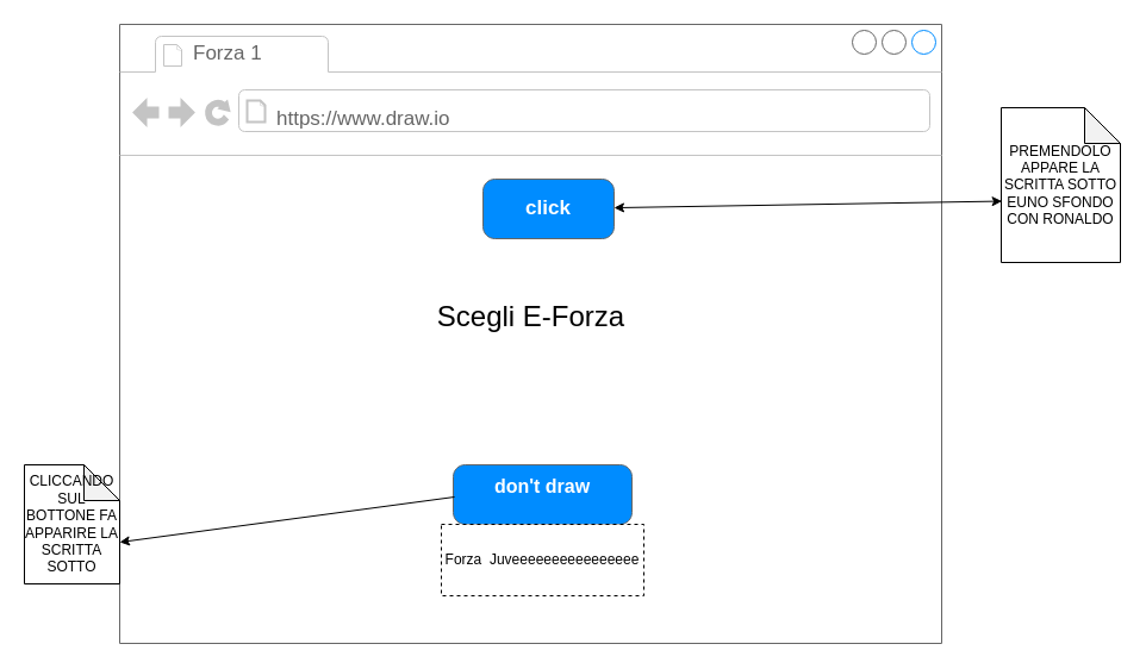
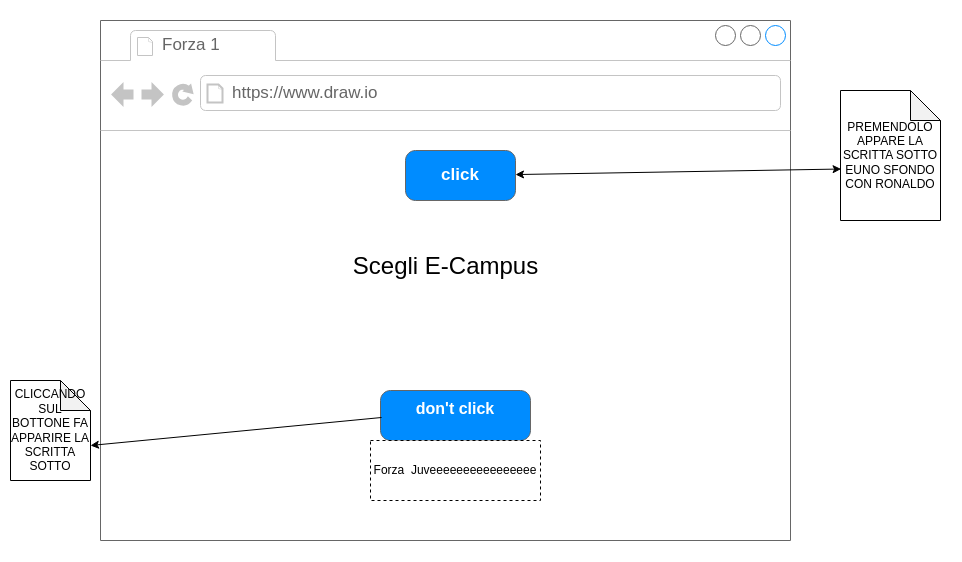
- <mxCell id="4" value="https://www.draw.io" style="strokeWidth=1;shadow=0;dashed=0;align=center;html=1;shape=mxgraph.mockup.containers.anchor;rSize=0;fontSize=17;fontColor=#666666;align=left;" parent="2" vertex="1"><mxGeometry x="130" y="60" width="340" height="40" as="geometry" /></mxCell>
+ <mxCell id="4" value="https://www.draw.io" style="strokeWidth=1;shadow=0;dashed=0;align=center;html=1;shape=mxgraph.mockup.containers.anchor;rSize=0;fontSize=17;fontColor=#666666;align=left;" parent="2" vertex="1"><mxGeometry x="130" y="60" width="250" height="26" as="geometry" /></mxCell>
- <mxCell id="2" value="&lt;font style=&quot;font-size: 24px&quot;&gt;Scegli E-Forza&lt;br&gt;&lt;br&gt;&lt;/font&gt;" style="strokeWidth=1;shadow=0;dashed=0;align=center;html=1;shape=mxgraph.mockup.containers.browserWindow;rSize=0;strokeColor=#666666;strokeColor2=#008cff;strokeColor3=#c4c4c4;mainText=,;recursiveResize=0;" parent="1" vertex="1"><mxGeometry x="100" y="20" width="690" height="520" as="geometry" /></mxCell>
+ <mxCell id="2" value="&lt;font style=&quot;font-size: 24px&quot;&gt;Scegli E-Campus&lt;br&gt;&lt;br&gt;&lt;/font&gt;" style="strokeWidth=1;shadow=0;dashed=0;align=center;html=1;shape=mxgraph.mockup.containers.browserWindow;rSize=0;strokeColor=#666666;strokeColor2=#008cff;strokeColor3=#c4c4c4;mainText=,;recursiveResize=0;" parent="1" vertex="1"><mxGeometry x="100" y="20" width="690" height="520" as="geometry" /></mxCell>
- <mxCell id="7" value="don't draw" style="strokeWidth=1;shadow=0;dashed=0;align=center;html=1;shape=mxgraph.mockup.anchor;fontSize=16;fontColor=#ffffff;fontStyle=1;whiteSpace=wrap;" parent="6" vertex="1"><mxGeometry y="8" width="150" height="20" as="geometry" /></mxCell>
+ <mxCell id="7" value="don't click" style="strokeWidth=1;shadow=0;dashed=0;align=center;html=1;shape=mxgraph.mockup.anchor;fontSize=16;fontColor=#ffffff;fontStyle=1;whiteSpace=wrap;" parent="6" vertex="1"><mxGeometry y="8" width="150" height="20" as="geometry" /></mxCell>
- <mxCell id="12" value="CLICCANDO SUL BOTTONE FA APPARIRE LA SCRITTA SOTTO" style="shape=note;whiteSpace=wrap;html=1;backgroundOutline=1;darkOpacity=0.05;" parent="1" vertex="1"><mxGeometry x="20" y="390" width="80" height="100" as="geometry" /></mxCell>
+ <mxCell id="12" value="CLICCANDO SUL BOTTONE FA APPARIRE LA SCRITTA SOTTO" style="shape=note;whiteSpace=wrap;html=1;backgroundOutline=1;darkOpacity=0.05;" parent="1" vertex="1"><mxGeometry x="10" y="380" width="80" height="100" as="geometry" /></mxCell>
